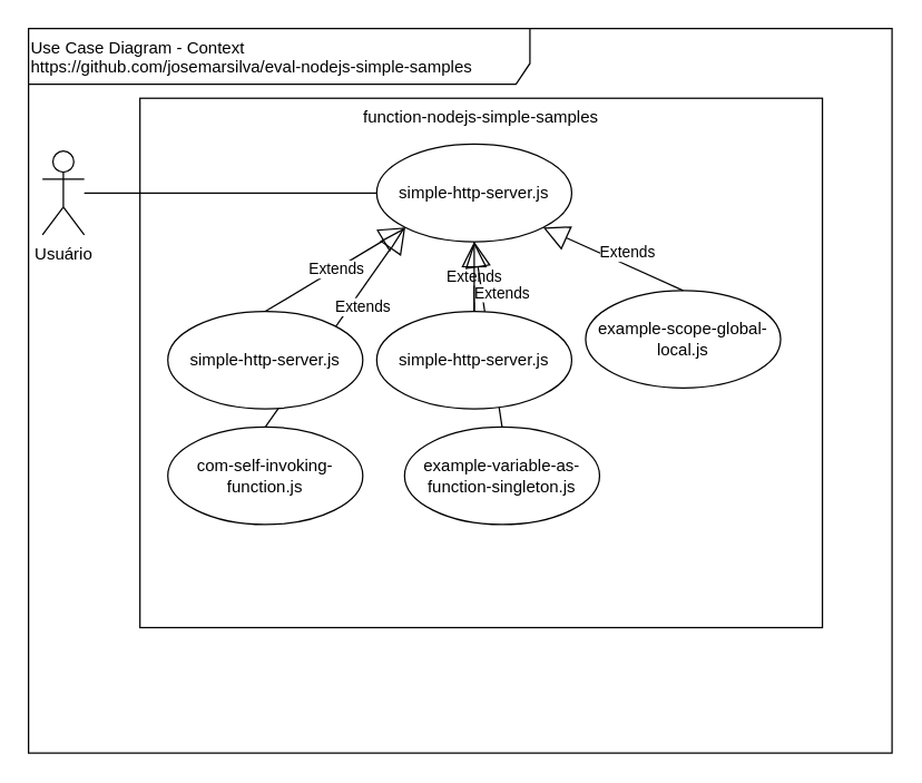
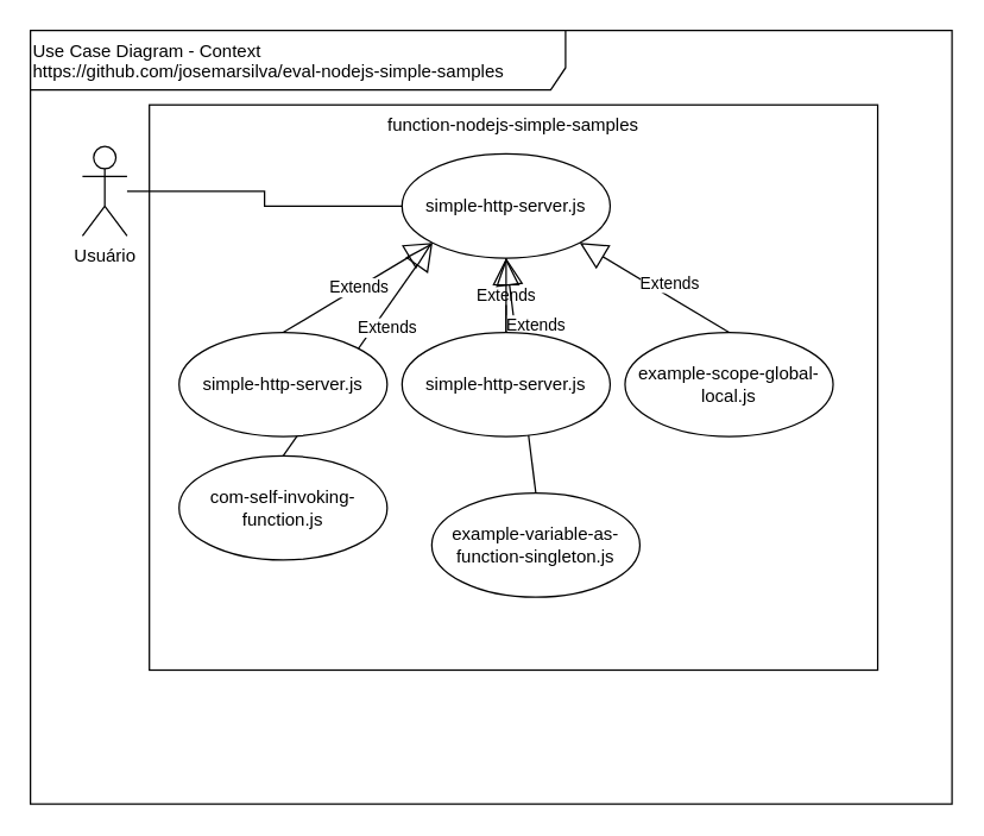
- <mxCell id="3" value="&lt;div style=&quot;text-align: center&quot;&gt;&lt;span&gt;Usuário&lt;/span&gt;&lt;/div&gt;" style="shape=umlActor;verticalLabelPosition=bottom;labelBackgroundColor=#ffffff;verticalAlign=top;html=1;align=center;" parent="1" vertex="1"><mxGeometry x="30" y="108" width="30" height="60" as="geometry" /></mxCell>
+ <mxCell id="3" value="&lt;div style=&quot;text-align: center&quot;&gt;&lt;span&gt;Usuário&lt;/span&gt;&lt;/div&gt;" style="shape=umlActor;verticalLabelPosition=bottom;labelBackgroundColor=#ffffff;verticalAlign=top;html=1;align=center;" parent="1" vertex="1"><mxGeometry x="55" y="98" width="30" height="60" as="geometry" /></mxCell>
- <mxCell id="6" value="example-scope-global-local.js" style="ellipse;whiteSpace=wrap;html=1;align=center;" vertex="1" parent="1"><mxGeometry x="420" y="208" width="140" height="70" as="geometry" /></mxCell>
+ <mxCell id="6" value="example-scope-global-local.js" style="ellipse;whiteSpace=wrap;html=1;align=center;" vertex="1" parent="1"><mxGeometry x="420" y="223" width="140" height="70" as="geometry" /></mxCell>
- <mxCell id="8" value="example-variable-as-function-singleton.js" style="ellipse;whiteSpace=wrap;html=1;align=center;" vertex="1" parent="1"><mxGeometry x="290" y="306" width="140" height="70" as="geometry" /></mxCell>
+ <mxCell id="8" value="example-variable-as-function-singleton.js" style="ellipse;whiteSpace=wrap;html=1;align=center;" vertex="1" parent="1"><mxGeometry x="290" y="331" width="140" height="70" as="geometry" /></mxCell>
